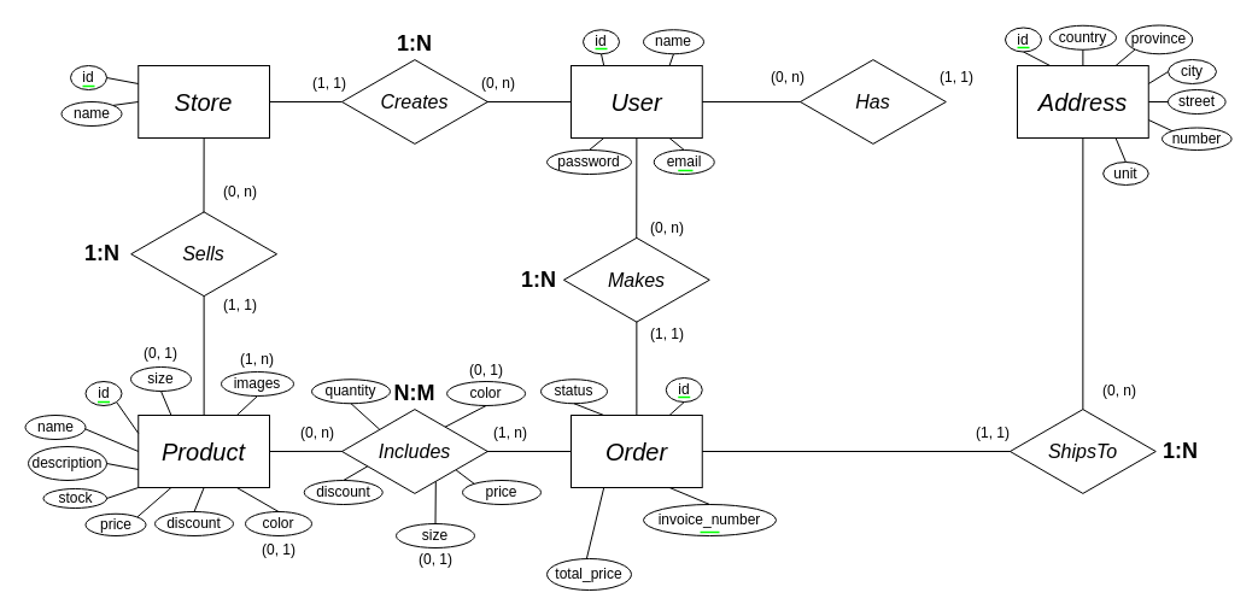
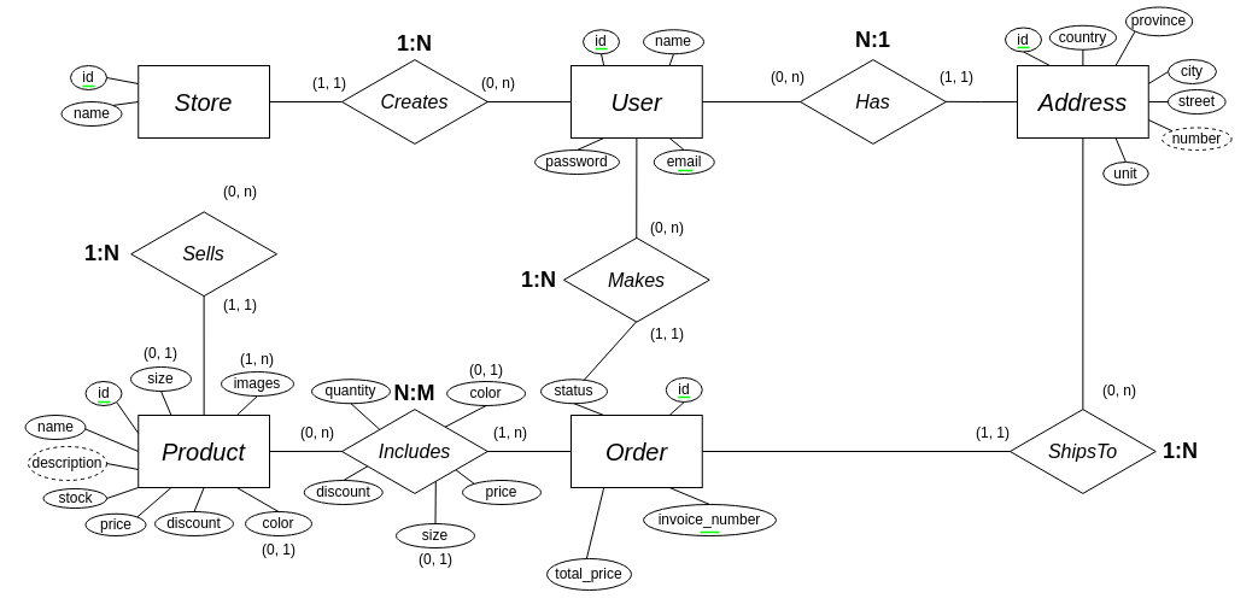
+ <mxCell id="98" value="&lt;b style=&quot;font-size: 18px;&quot;&gt;N:1&lt;/b&gt;" style="text;html=1;align=center;verticalAlign=middle;whiteSpace=wrap;rounded=0;fontSize=18;" parent="1" vertex="1"><mxGeometry x="696.75" y="20.75" width="53.33" height="23.5" as="geometry" /></mxCell>
- <mxCell id="103" value="province" style="ellipse;whiteSpace=wrap;html=1;fillColor=none;" parent="1" vertex="1"><mxGeometry x="933" y="20.5" width="55.21" height="23.75" as="geometry" /></mxCell>
+ <mxCell id="103" value="province" style="ellipse;whiteSpace=wrap;html=1;fillColor=none;" parent="1" vertex="1"><mxGeometry x="933" y="5.5" width="55.21" height="23.75" as="geometry" /></mxCell>
+ <mxCell id="92" value="" style="endArrow=none;html=1;rounded=0;entryX=0.996;entryY=0.498;entryDx=0;entryDy=0;entryPerimeter=0;exitX=0;exitY=0.5;exitDx=0;exitDy=0;" parent="1" source="90" target="69" edge="1"><mxGeometry width="50" height="50" relative="1" as="geometry"><mxPoint x="803" y="84" as="sourcePoint" /><mxPoint x="592" y="94" as="targetPoint" /><Array as="points"><mxPoint x="813" y="84" /></Array></mxGeometry></mxCell>
- <mxCell id="106" value="number" style="ellipse;whiteSpace=wrap;html=1;fillColor=none;" parent="1" vertex="1"><mxGeometry x="963" y="105.5" width="57.61" height="18.5" as="geometry" /></mxCell>
+ <mxCell id="106" value="number" style="ellipse;whiteSpace=wrap;html=1;fillColor=none;dashed=1;" parent="1" vertex="1"><mxGeometry x="963" y="105.5" width="57.61" height="18.5" as="geometry" /></mxCell>
- <mxCell id="75" value="password" style="ellipse;whiteSpace=wrap;html=1;fillColor=none;" parent="1" vertex="1"><mxGeometry x="453" y="124" width="70" height="20" as="geometry" /></mxCell>
+ <mxCell id="75" value="password" style="ellipse;whiteSpace=wrap;html=1;fillColor=none;" parent="1" vertex="1"><mxGeometry x="443" y="124" width="70" height="20" as="geometry" /></mxCell>
- <mxCell id="58" value="" style="endArrow=none;html=1;rounded=0;exitX=0.499;exitY=0.027;exitDx=0;exitDy=0;entryX=0.5;entryY=1;entryDx=0;entryDy=0;exitPerimeter=0;" parent="1" source="56" target="57" edge="1"><mxGeometry width="50" height="50" relative="1" as="geometry"><mxPoint x="168.37" y="194" as="sourcePoint" /><mxPoint x="168.37" y="115" as="targetPoint" /></mxGeometry></mxCell>
- <mxCell id="86" value="" style="endArrow=none;html=1;rounded=0;exitX=0.5;exitY=0.974;exitDx=0;exitDy=0;entryX=0.5;entryY=0;entryDx=0;entryDy=0;exitPerimeter=0;" parent="1" source="84" target="32" edge="1"><mxGeometry width="50" height="50" relative="1" as="geometry"><mxPoint x="413" y="384" as="sourcePoint" /><mxPoint x="483" y="384" as="targetPoint" /></mxGeometry></mxCell>
+ <mxCell id="86" value="" style="endArrow=none;html=1;rounded=0;exitX=0.5;exitY=0.974;exitDx=0;exitDy=0;exitPerimeter=0;" parent="1" source="84" target="47" edge="1"><mxGeometry width="50" height="50" relative="1" as="geometry"><mxPoint x="413" y="384" as="sourcePoint" /><mxPoint x="483" y="384" as="targetPoint" /></mxGeometry></mxCell>
- <mxCell id="14" value="description" style="ellipse;whiteSpace=wrap;html=1;fillColor=none;" parent="1" vertex="1"><mxGeometry x="23" y="370" width="65" height="28" as="geometry" /></mxCell>
+ <mxCell id="14" value="description" style="ellipse;whiteSpace=wrap;html=1;fillColor=none;dashed=1;" parent="1" vertex="1"><mxGeometry x="23" y="370" width="65" height="28" as="geometry" /></mxCell>
